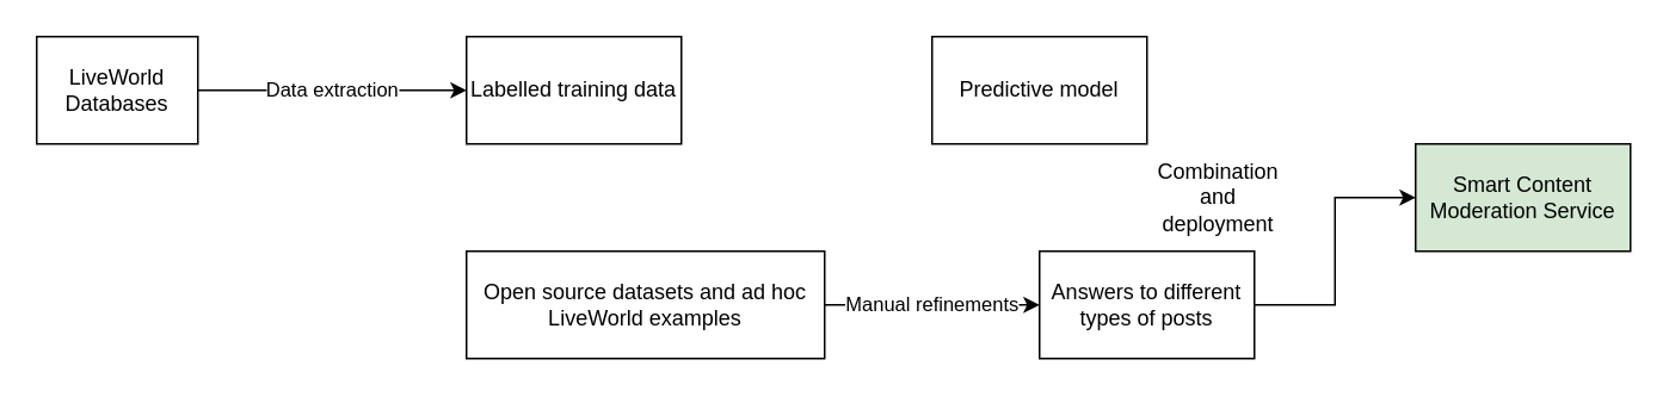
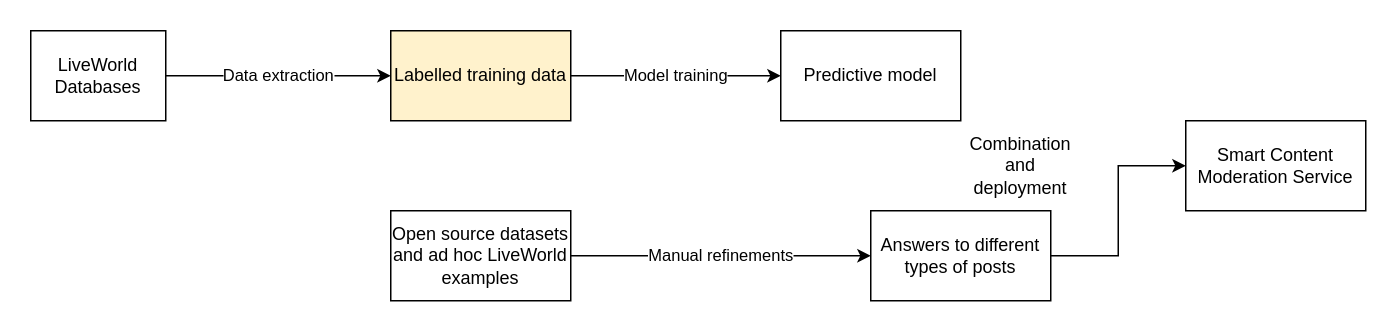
- <mxCell id="5" value="Labelled training data" style="rounded=0;whiteSpace=wrap;html=1;" parent="1" vertex="1"><mxGeometry x="260" y="20" width="120" height="60" as="geometry" /></mxCell>
+ <mxCell id="5" value="Labelled training data" style="rounded=0;whiteSpace=wrap;html=1;fillColor=#fff2cc;" parent="1" vertex="1"><mxGeometry x="260" y="20" width="120" height="60" as="geometry" /></mxCell>
+ <mxCell id="4" value="Model training" style="edgeStyle=orthogonalEdgeStyle;rounded=0;orthogonalLoop=1;jettySize=auto;html=1;entryX=0;entryY=0.5;entryDx=0;entryDy=0;" parent="1" source="5" target="6" edge="1"><mxGeometry relative="1" as="geometry" /></mxCell>
- <mxCell id="11" value="Smart Content Moderation Service" style="rounded=0;whiteSpace=wrap;html=1;fillColor=#d5e8d4;" parent="1" vertex="1"><mxGeometry x="790" y="80" width="120" height="60" as="geometry" /></mxCell>
+ <mxCell id="11" value="Smart Content Moderation Service" style="rounded=0;whiteSpace=wrap;html=1;" parent="1" vertex="1"><mxGeometry x="790" y="80" width="120" height="60" as="geometry" /></mxCell>
- <mxCell id="8" value="Open source datasets and ad hoc LiveWorld examples" style="rounded=0;whiteSpace=wrap;html=1;" parent="1" vertex="1"><mxGeometry x="260" y="140" width="200" height="60" as="geometry" /></mxCell>
+ <mxCell id="8" value="Open source datasets and ad hoc LiveWorld examples" style="rounded=0;whiteSpace=wrap;html=1;" parent="1" vertex="1"><mxGeometry x="260" y="140" width="120" height="60" as="geometry" /></mxCell>
